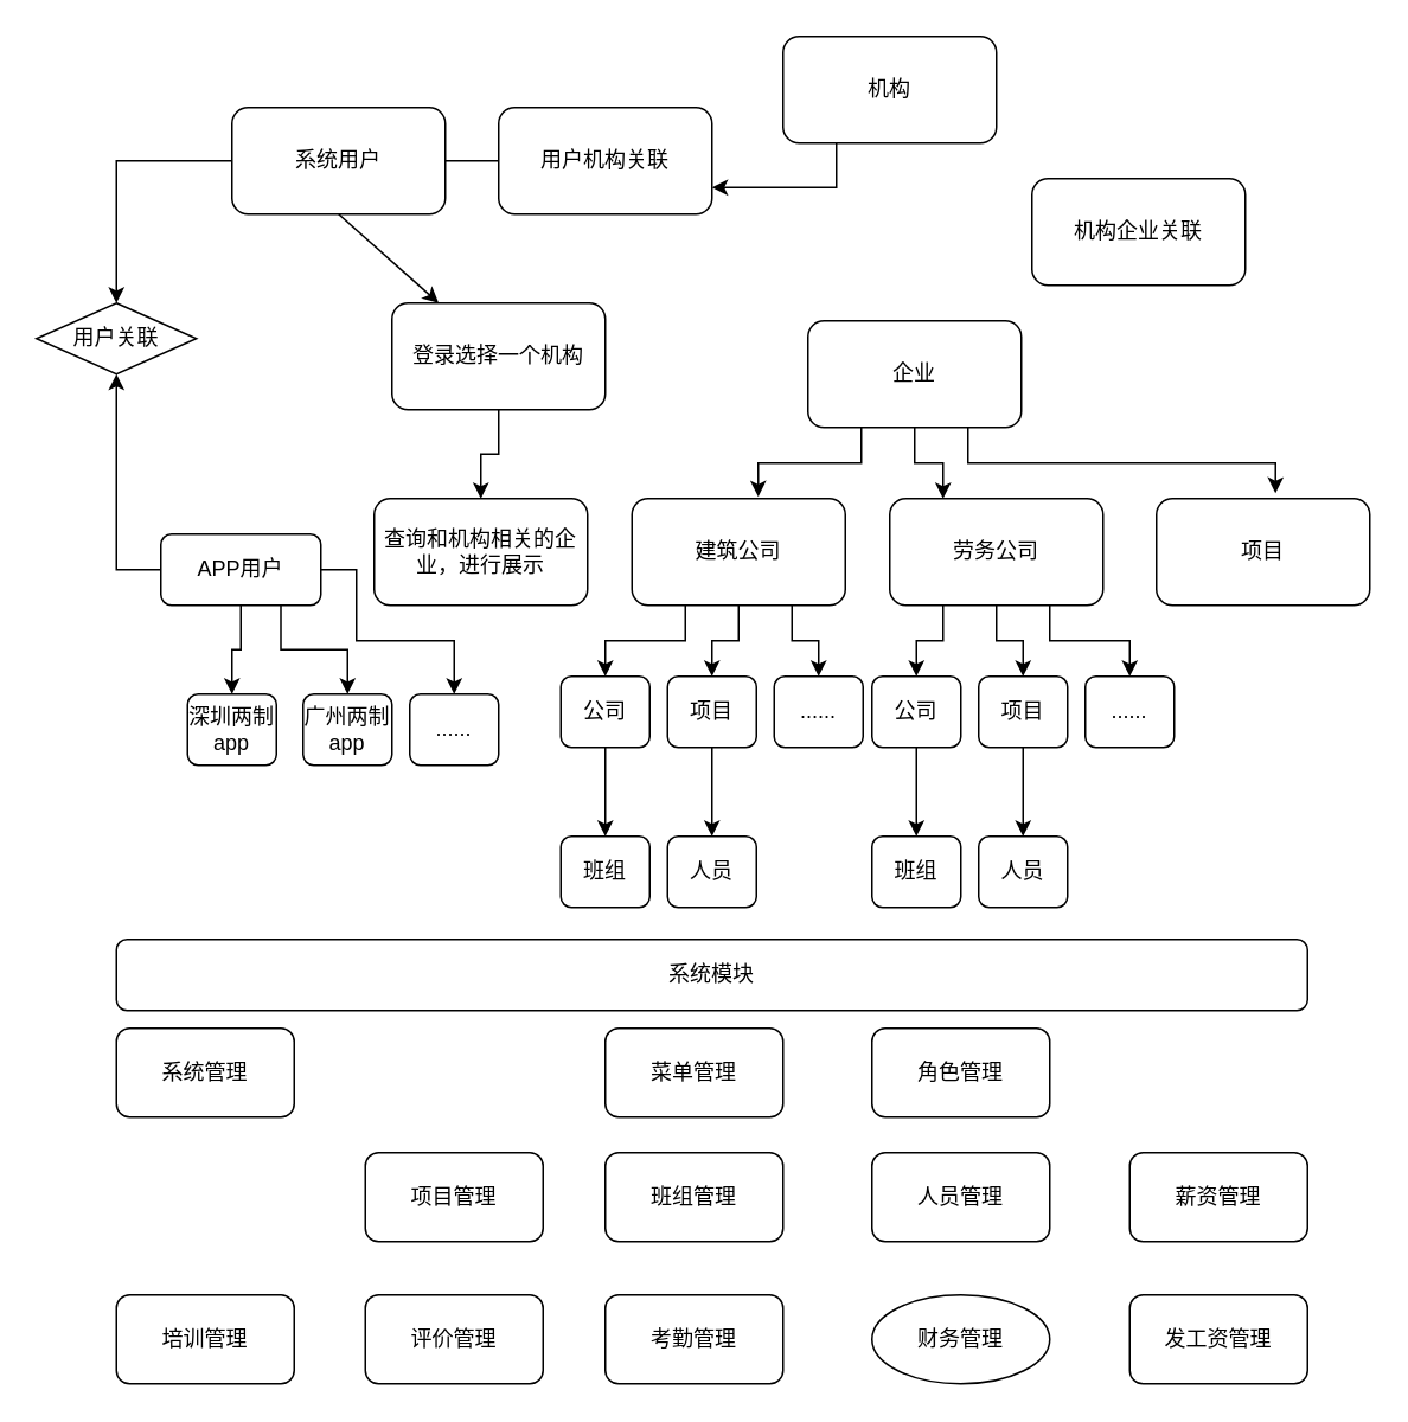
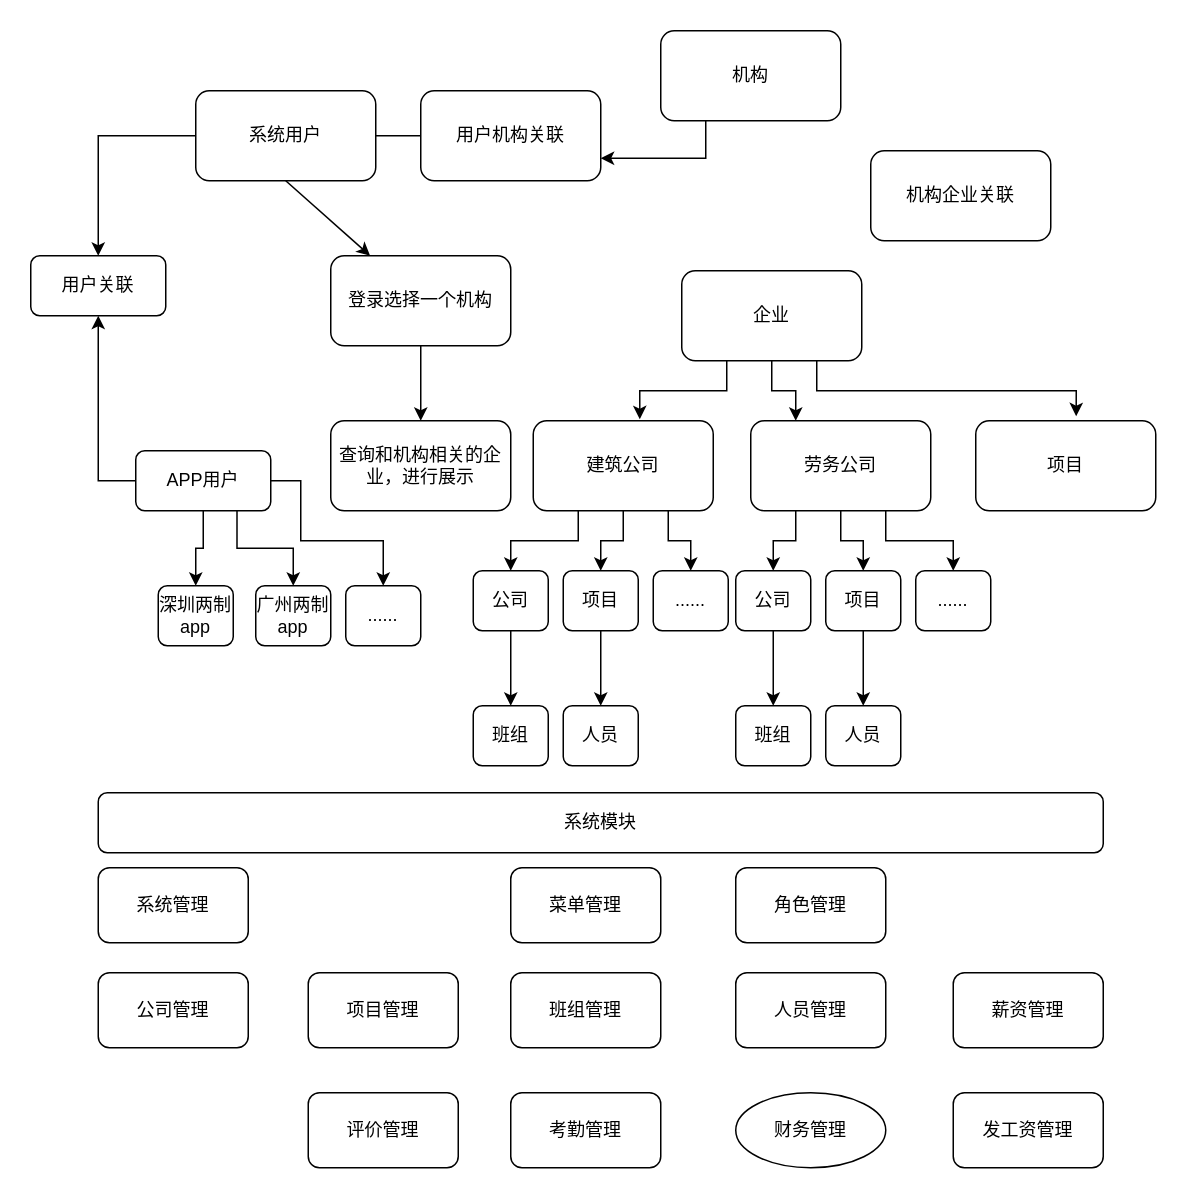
- <mxCell id="45" value="用户关联" style="rhombus;whiteSpace=wrap;html=1;" vertex="1" parent="1"><mxGeometry x="20" y="170" width="90" height="40" as="geometry" /></mxCell>
+ <mxCell id="45" value="用户关联" style="rounded=1;whiteSpace=wrap;html=1;" vertex="1" parent="1"><mxGeometry x="20" y="170" width="90" height="40" as="geometry" /></mxCell>
- <mxCell id="16" value="查询和机构相关的企业，进行展示" style="whiteSpace=wrap;html=1;rounded=1;" vertex="1" parent="1"><mxGeometry x="210" y="280" width="120" height="60" as="geometry" /></mxCell>
+ <mxCell id="16" value="查询和机构相关的企业，进行展示" style="whiteSpace=wrap;html=1;rounded=1;" vertex="1" parent="1"><mxGeometry x="220" y="280" width="120" height="60" as="geometry" /></mxCell>
+ <mxCell id="53" value="公司管理" style="rounded=1;whiteSpace=wrap;html=1;" vertex="1" parent="1"><mxGeometry x="65" y="648" width="100" height="50" as="geometry" /></mxCell>
- <mxCell id="58" value="培训管理" style="rounded=1;whiteSpace=wrap;html=1;" vertex="1" parent="1"><mxGeometry x="65" y="728" width="100" height="50" as="geometry" /></mxCell>
